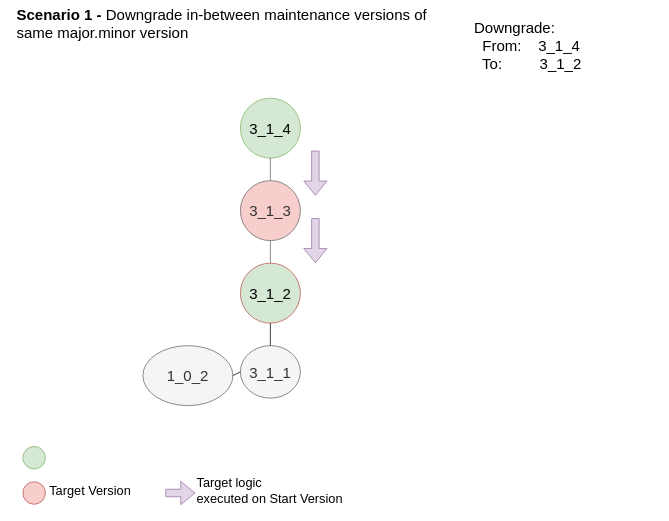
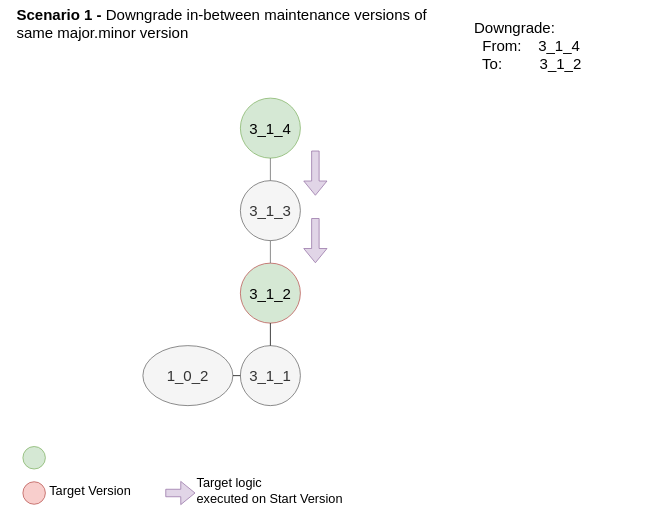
- <mxCell id="5" value="&lt;font style=&quot;font-size: 20px&quot;&gt;3_1_3&lt;/font&gt;" style="ellipse;whiteSpace=wrap;html=1;aspect=fixed;shadow=0;fillColor=#f8cecc;strokeColor=#666666;fontColor=#333333;" parent="1" vertex="1"><mxGeometry x="320" y="240" width="80" height="80" as="geometry" /></mxCell>
+ <mxCell id="5" value="&lt;font style=&quot;font-size: 20px&quot;&gt;3_1_3&lt;/font&gt;" style="ellipse;whiteSpace=wrap;html=1;aspect=fixed;shadow=0;fillColor=#f5f5f5;strokeColor=#666666;fontColor=#333333;" parent="1" vertex="1"><mxGeometry x="320" y="240" width="80" height="80" as="geometry" /></mxCell>
- <mxCell id="3" value="&lt;font style=&quot;font-size: 20px&quot;&gt;3_1_1&lt;/font&gt;" style="ellipse;whiteSpace=wrap;html=1;aspect=fixed;shadow=0;fillColor=#f5f5f5;strokeColor=#666666;fontColor=#333333;" parent="1" vertex="1"><mxGeometry x="320" y="460" width="80" height="70" as="geometry" /></mxCell>
+ <mxCell id="3" value="&lt;font style=&quot;font-size: 20px&quot;&gt;3_1_1&lt;/font&gt;" style="ellipse;whiteSpace=wrap;html=1;aspect=fixed;shadow=0;fillColor=#f5f5f5;strokeColor=#666666;fontColor=#333333;" parent="1" vertex="1"><mxGeometry x="320" y="460" width="80" height="80" as="geometry" /></mxCell>
